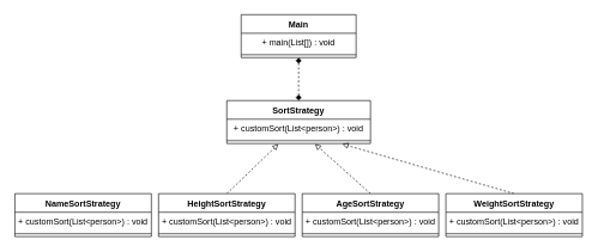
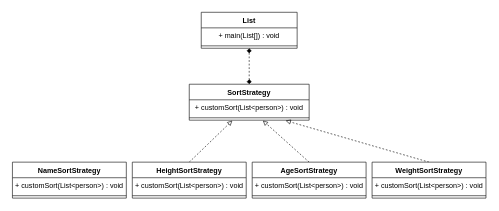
- <mxCell id="3" value="Main" style="swimlane;fontStyle=1;align=center;verticalAlign=top;childLayout=stackLayout;horizontal=1;startSize=26;horizontalStack=0;resizeParent=1;resizeParentMax=0;resizeLast=0;collapsible=1;marginBottom=0;" vertex="1" parent="1"><mxGeometry x="335" y="20" width="160" height="60" as="geometry" /></mxCell>
+ <mxCell id="3" value="List" style="swimlane;fontStyle=1;align=center;verticalAlign=top;childLayout=stackLayout;horizontal=1;startSize=26;horizontalStack=0;resizeParent=1;resizeParentMax=0;resizeLast=0;collapsible=1;marginBottom=0;" vertex="1" parent="1"><mxGeometry x="335" y="20" width="160" height="60" as="geometry" /></mxCell>
